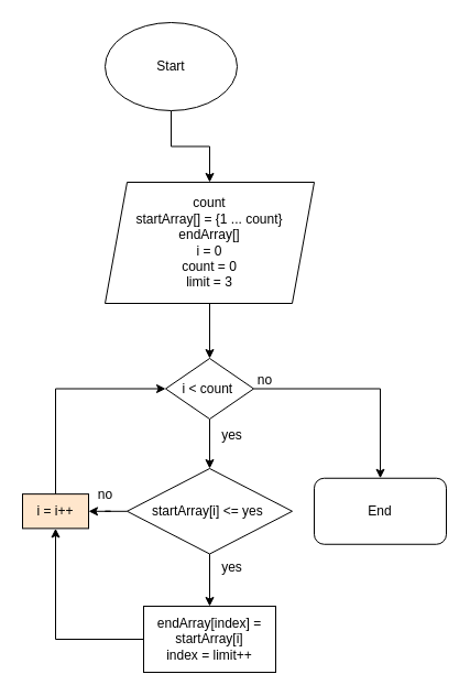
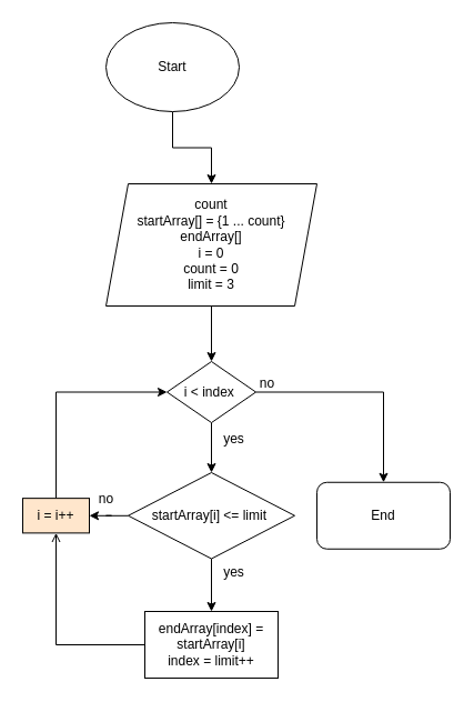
- <mxCell id="8" value="i &amp;lt; count&amp;nbsp;" style="rhombus;whiteSpace=wrap;html=1;" vertex="1" parent="1"><mxGeometry x="150" y="325" width="80" height="55" as="geometry" /></mxCell>
+ <mxCell id="8" value="i &amp;lt; index&amp;nbsp;" style="rhombus;whiteSpace=wrap;html=1;" vertex="1" parent="1"><mxGeometry x="150" y="325" width="80" height="55" as="geometry" /></mxCell>
- <mxCell id="11" value="startArray[i] &amp;lt;= yes&amp;nbsp;" style="rhombus;whiteSpace=wrap;html=1;" vertex="1" parent="1"><mxGeometry x="115" y="425" width="150" height="77.5" as="geometry" /></mxCell>
+ <mxCell id="11" value="startArray[i] &amp;lt;= limit&amp;nbsp;" style="rhombus;whiteSpace=wrap;html=1;" vertex="1" parent="1"><mxGeometry x="115" y="425" width="150" height="77.5" as="geometry" /></mxCell>
- <mxCell id="12" style="edgeStyle=orthogonalEdgeStyle;rounded=0;orthogonalLoop=1;jettySize=auto;html=1;exitX=0;exitY=0.5;exitDx=0;exitDy=0;entryX=0.5;entryY=1;entryDx=0;entryDy=0;" edge="1" parent="1" source="13" target="15"><mxGeometry relative="1" as="geometry"><mxPoint x="-10" y="485" as="targetPoint" /></mxGeometry></mxCell>
+ <mxCell id="12" style="edgeStyle=orthogonalEdgeStyle;rounded=0;orthogonalLoop=1;jettySize=auto;html=1;exitX=0;exitY=0.5;exitDx=0;exitDy=0;entryX=0.5;entryY=1;entryDx=0;entryDy=0;endArrow=open;" edge="1" parent="1" source="13" target="15"><mxGeometry relative="1" as="geometry"><mxPoint x="-10" y="485" as="targetPoint" /></mxGeometry></mxCell>
